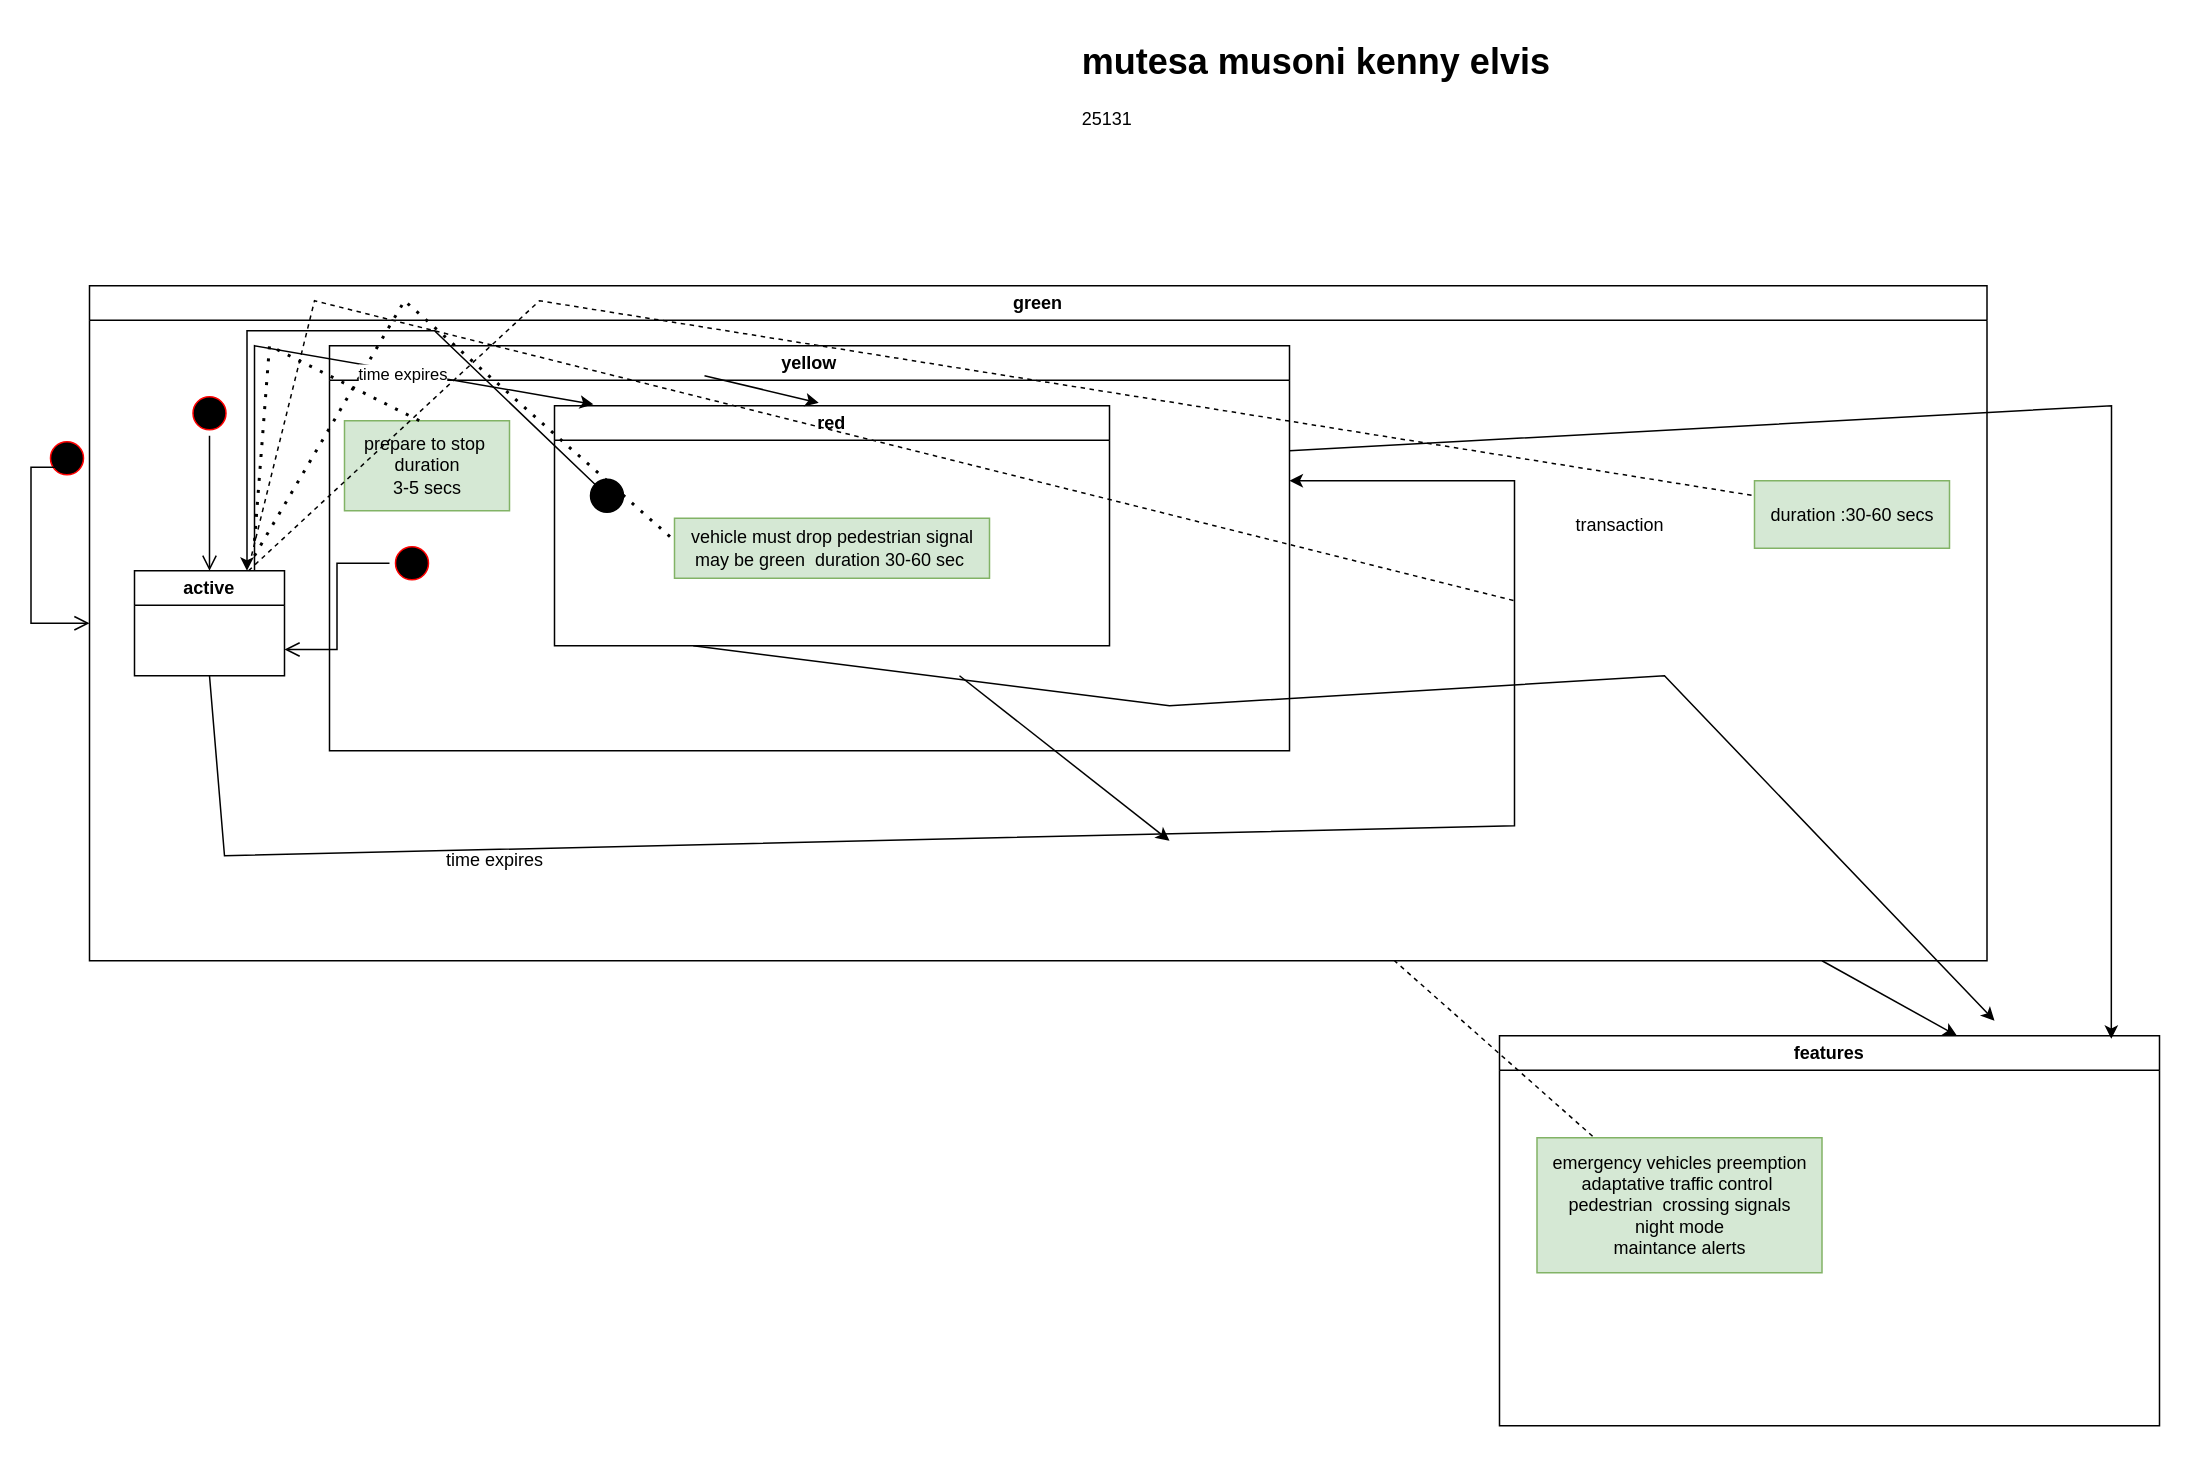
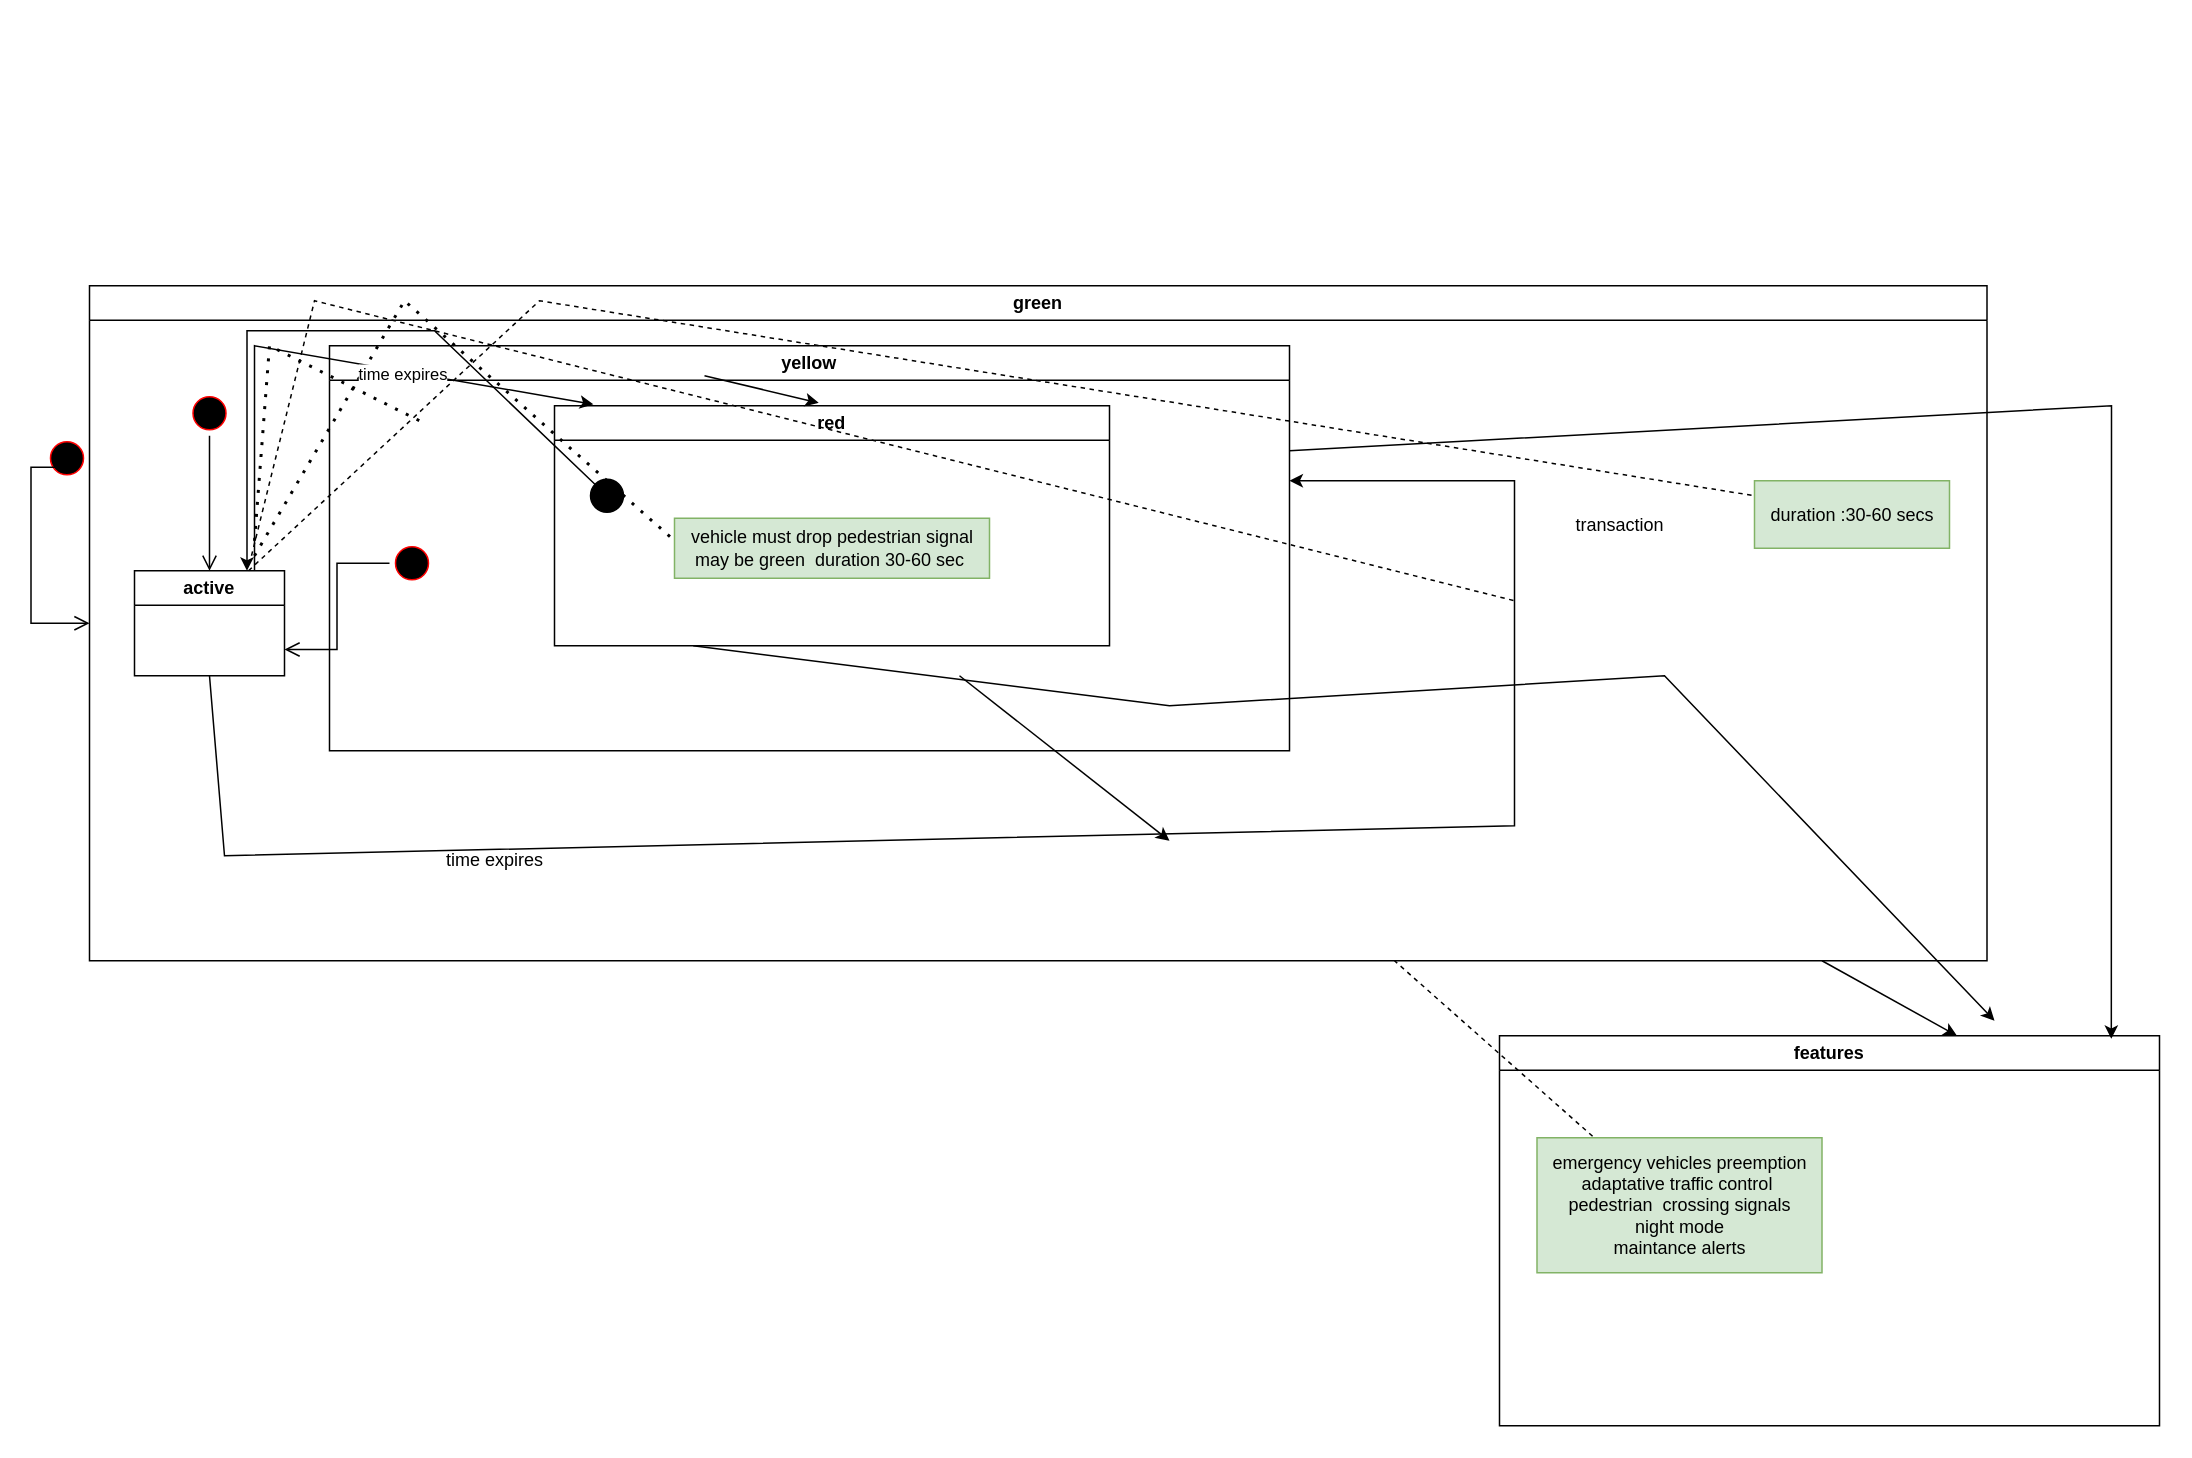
- <mxCell id="34" value="&lt;h1 style=&quot;margin-top: 0px;&quot;&gt;mutesa musoni kenny elvis&amp;nbsp;&lt;/h1&gt;&lt;div&gt;25131&lt;/div&gt;&lt;div&gt;&lt;br&gt;&lt;/div&gt;" style="text;html=1;whiteSpace=wrap;overflow=hidden;rounded=0;" vertex="1" parent="1"><mxGeometry x="719" y="20" width="550" height="120" as="geometry" /></mxCell>
- <mxCell id="9" value="prepare to stop&amp;nbsp;&lt;div&gt;duration&lt;div&gt;3-5 secs&lt;/div&gt;&lt;/div&gt;" style="text;html=1;align=center;verticalAlign=middle;resizable=0;points=[];autosize=1;fillColor=#d5e8d4;strokeColor=#82b366;" vertex="1" parent="3"><mxGeometry x="10" y="50" width="110" height="60" as="geometry" /></mxCell>
